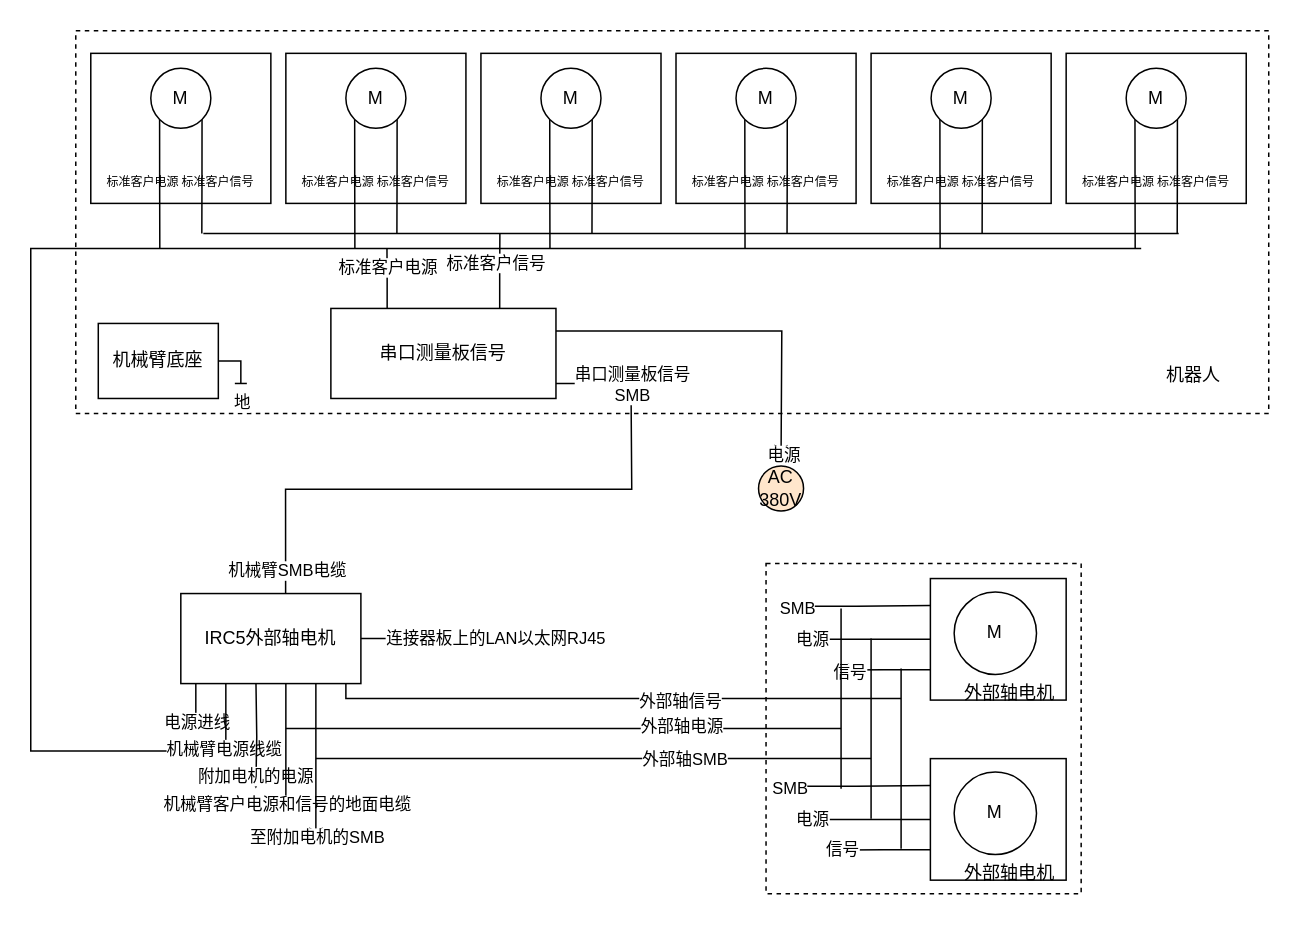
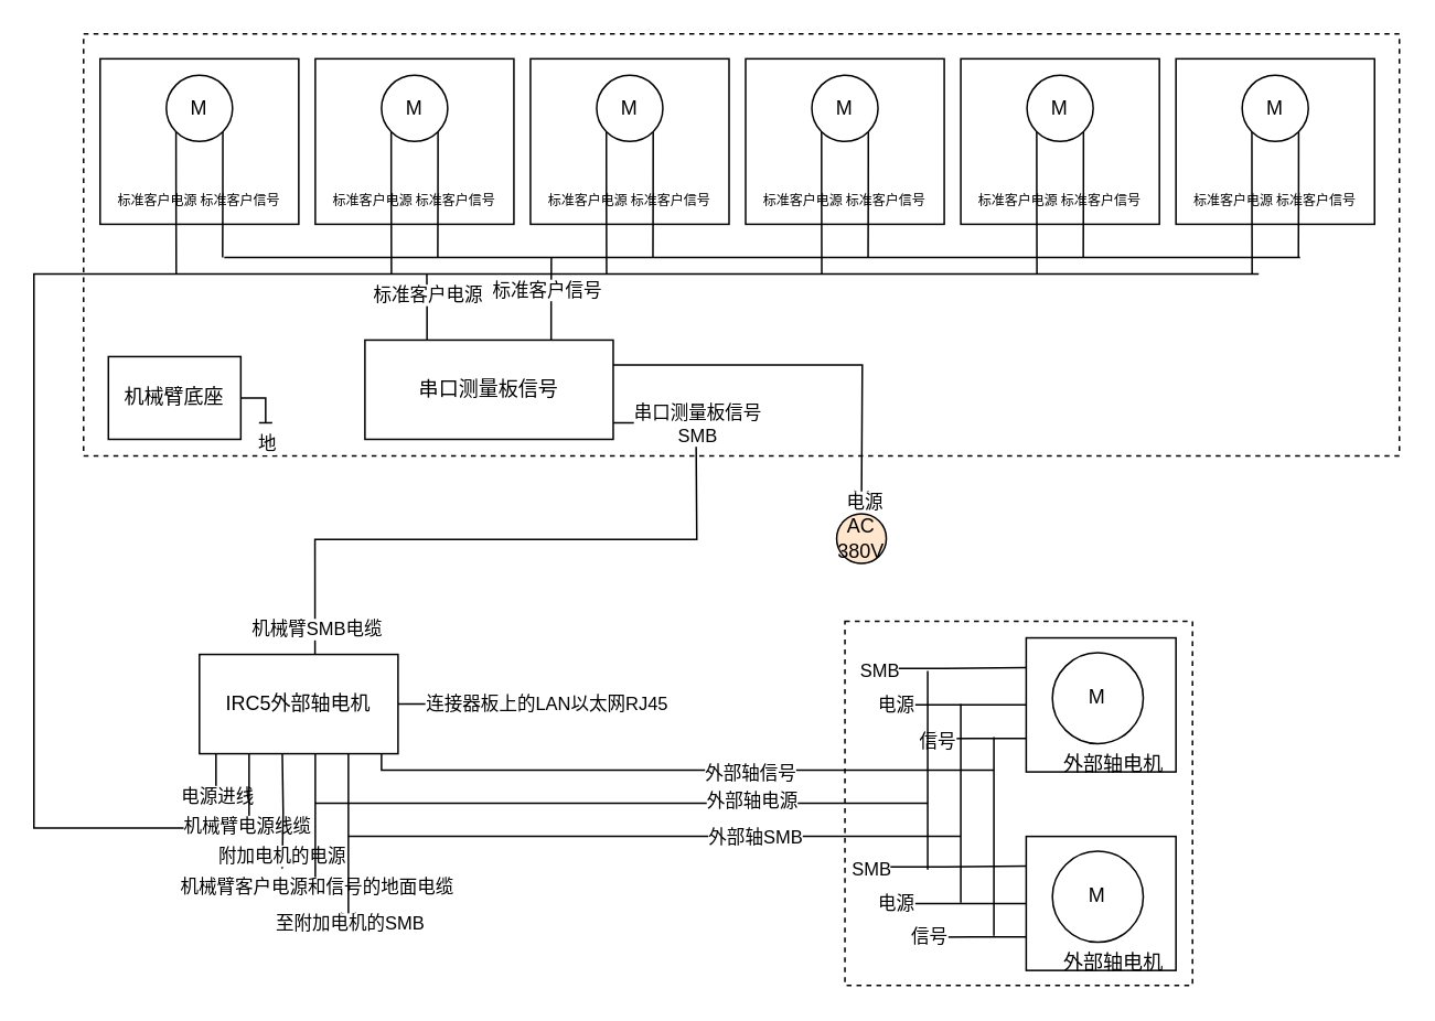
- <mxCell id="7" value="机器人" style="text;html=1;align=center;verticalAlign=middle;whiteSpace=wrap;rounded=0;" parent="2" vertex="1"><mxGeometry x="705" y="30" width="60" height="30" as="geometry" /></mxCell>
